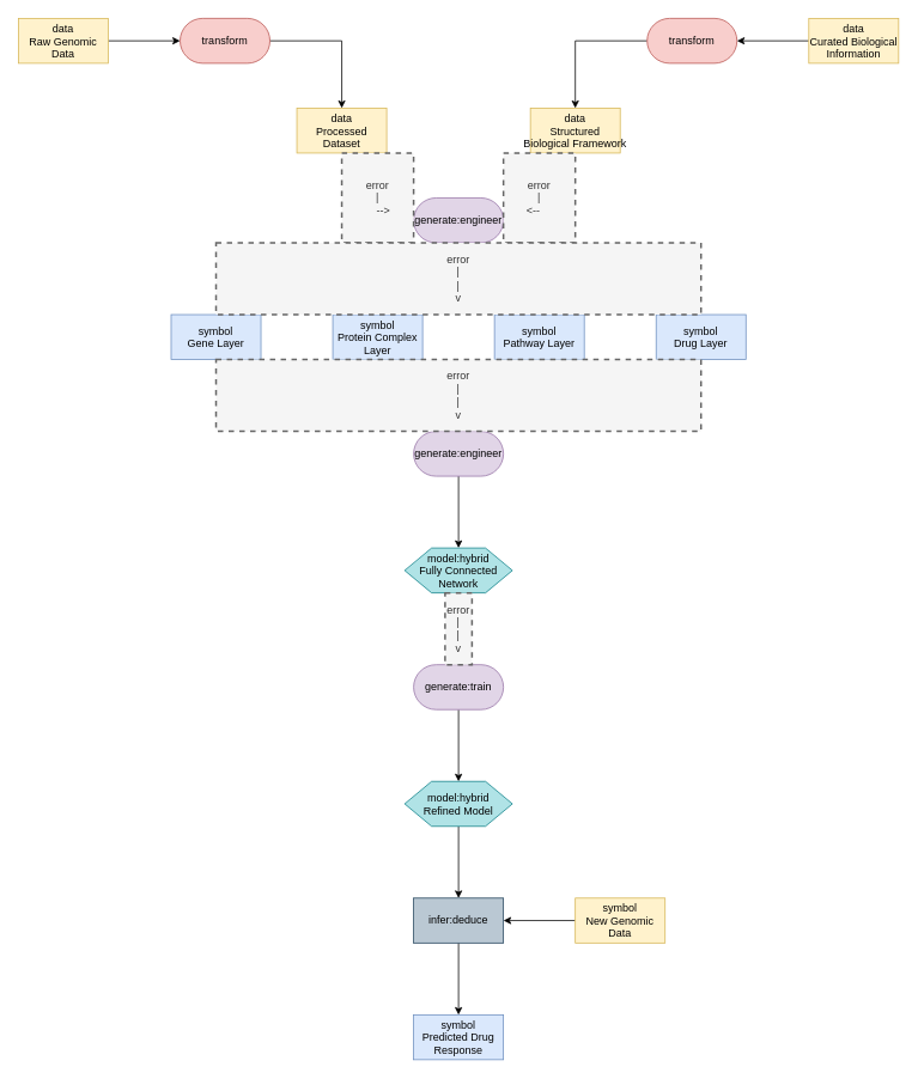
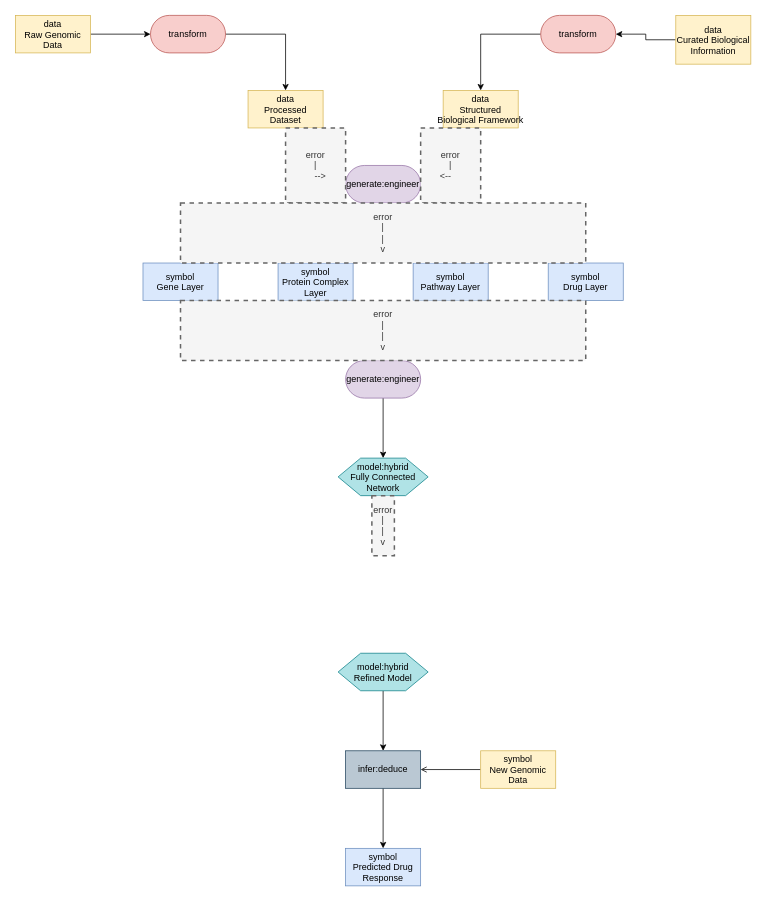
- <mxCell id="14" value="data&#10;Curated Biological&#10;Information" style="rectangle;fillColor=#fff2cc;strokeColor=#d6b656;" name="data" vertex="1" parent="1"><mxGeometry x="900" y="20" width="100" height="50" as="geometry" /></mxCell>
+ <mxCell id="14" value="data&#10;Curated Biological&#10;Information" style="rectangle;fillColor=#fff2cc;strokeColor=#d6b656;" name="data" vertex="1" parent="1"><mxGeometry x="900" y="20" width="100" height="65" as="geometry" /></mxCell>
- <mxCell id="25" value="generate:train" style="rounded=1;whiteSpace=wrap;html=1;arcSize=50;fillColor=#e1d5e7;strokeColor=#9673a6;" name="generate:train" vertex="1" parent="1"><mxGeometry x="460" y="740" width="100" height="50" as="geometry" /></mxCell>
- <mxCell id="24" style="edgeStyle=orthogonalEdgeStyle;rounded=0;orthogonalLoop=1;jettySize=auto;html=1;exitX=0.5;exitY=1;exitDx=0;exitDy=0;entryX=0.5;entryY=0;entryDx=0;entryDy=0;" edge="1" parent="1" source="25" target="28"><mxGeometry relative="1" as="geometry" /></mxCell>
- <mxCell id="31" style="edgeStyle=orthogonalEdgeStyle;rounded=0;orthogonalLoop=1;jettySize=auto;html=1;entryX=1;entryY=0.5;entryDx=0;entryDy=0;" edge="1" parent="1" source="32" target="30"><mxGeometry relative="1" as="geometry" /></mxCell>
+ <mxCell id="31" style="edgeStyle=orthogonalEdgeStyle;rounded=0;orthogonalLoop=1;jettySize=auto;html=1;entryX=1;entryY=0.5;entryDx=0;entryDy=0;endArrow=open;" edge="1" parent="1" source="32" target="30"><mxGeometry relative="1" as="geometry" /></mxCell>
